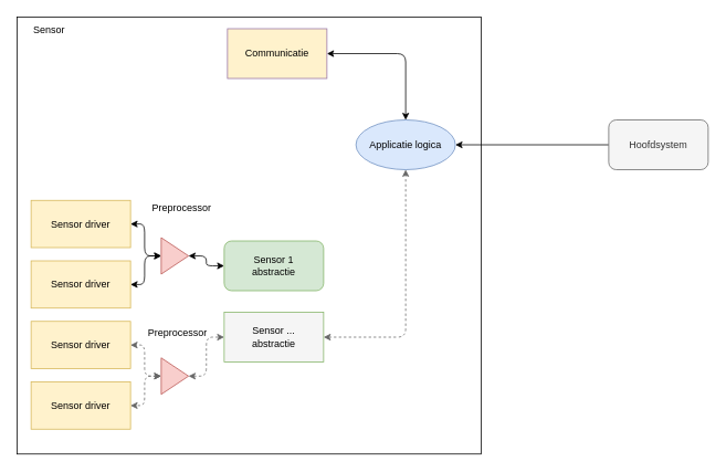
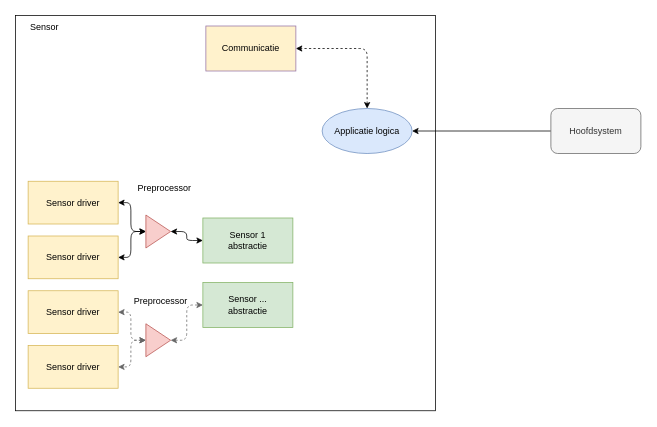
- <mxCell id="4" style="edgeStyle=orthogonalEdgeStyle;rounded=1;orthogonalLoop=1;jettySize=auto;html=1;entryX=1;entryY=0.5;entryDx=0;entryDy=0;startArrow=classic;startFill=1;strokeColor=#000000;" edge="1" parent="1" source="6" target="7"><mxGeometry relative="1" as="geometry"><Array as="points"><mxPoint x="489" y="64" /></Array></mxGeometry></mxCell>
+ <mxCell id="4" style="edgeStyle=orthogonalEdgeStyle;rounded=1;orthogonalLoop=1;jettySize=auto;html=1;entryX=1;entryY=0.5;entryDx=0;entryDy=0;startArrow=classic;startFill=1;strokeColor=#000000;dashed=1;" edge="1" parent="1" source="6" target="7"><mxGeometry relative="1" as="geometry"><Array as="points"><mxPoint x="489" y="64" /></Array></mxGeometry></mxCell>
- <mxCell id="8" value="Sensor 1&lt;br&gt;abstractie" style="whiteSpace=wrap;html=1;fillColor=#d5e8d4;strokeColor=#82b366;rounded=1;" vertex="1" parent="1"><mxGeometry x="270" y="290" width="120" height="60" as="geometry" /></mxCell>
+ <mxCell id="8" value="Sensor 1&lt;br&gt;abstractie" style="rounded=0;whiteSpace=wrap;html=1;fillColor=#d5e8d4;strokeColor=#82b366;" vertex="1" parent="1"><mxGeometry x="270" y="290" width="120" height="60" as="geometry" /></mxCell>
- <mxCell id="20" value="Sensor ...&lt;br&gt;abstractie" style="rounded=0;whiteSpace=wrap;html=1;fillColor=#f5f5f5;strokeColor=#82b366;" vertex="1" parent="1"><mxGeometry x="270" y="376" width="120" height="60" as="geometry" /></mxCell>
+ <mxCell id="20" value="Sensor ...&lt;br&gt;abstractie" style="rounded=0;whiteSpace=wrap;html=1;fillColor=#d5e8d4;strokeColor=#82b366;" vertex="1" parent="1"><mxGeometry x="270" y="376" width="120" height="60" as="geometry" /></mxCell>
- <mxCell id="19" style="edgeStyle=orthogonalEdgeStyle;rounded=1;orthogonalLoop=1;jettySize=auto;html=1;startArrow=classic;startFill=1;strokeColor=#666666;dashed=1;fillColor=#f5f5f5;" edge="1" parent="1" source="20" target="6"><mxGeometry relative="1" as="geometry" /></mxCell>
